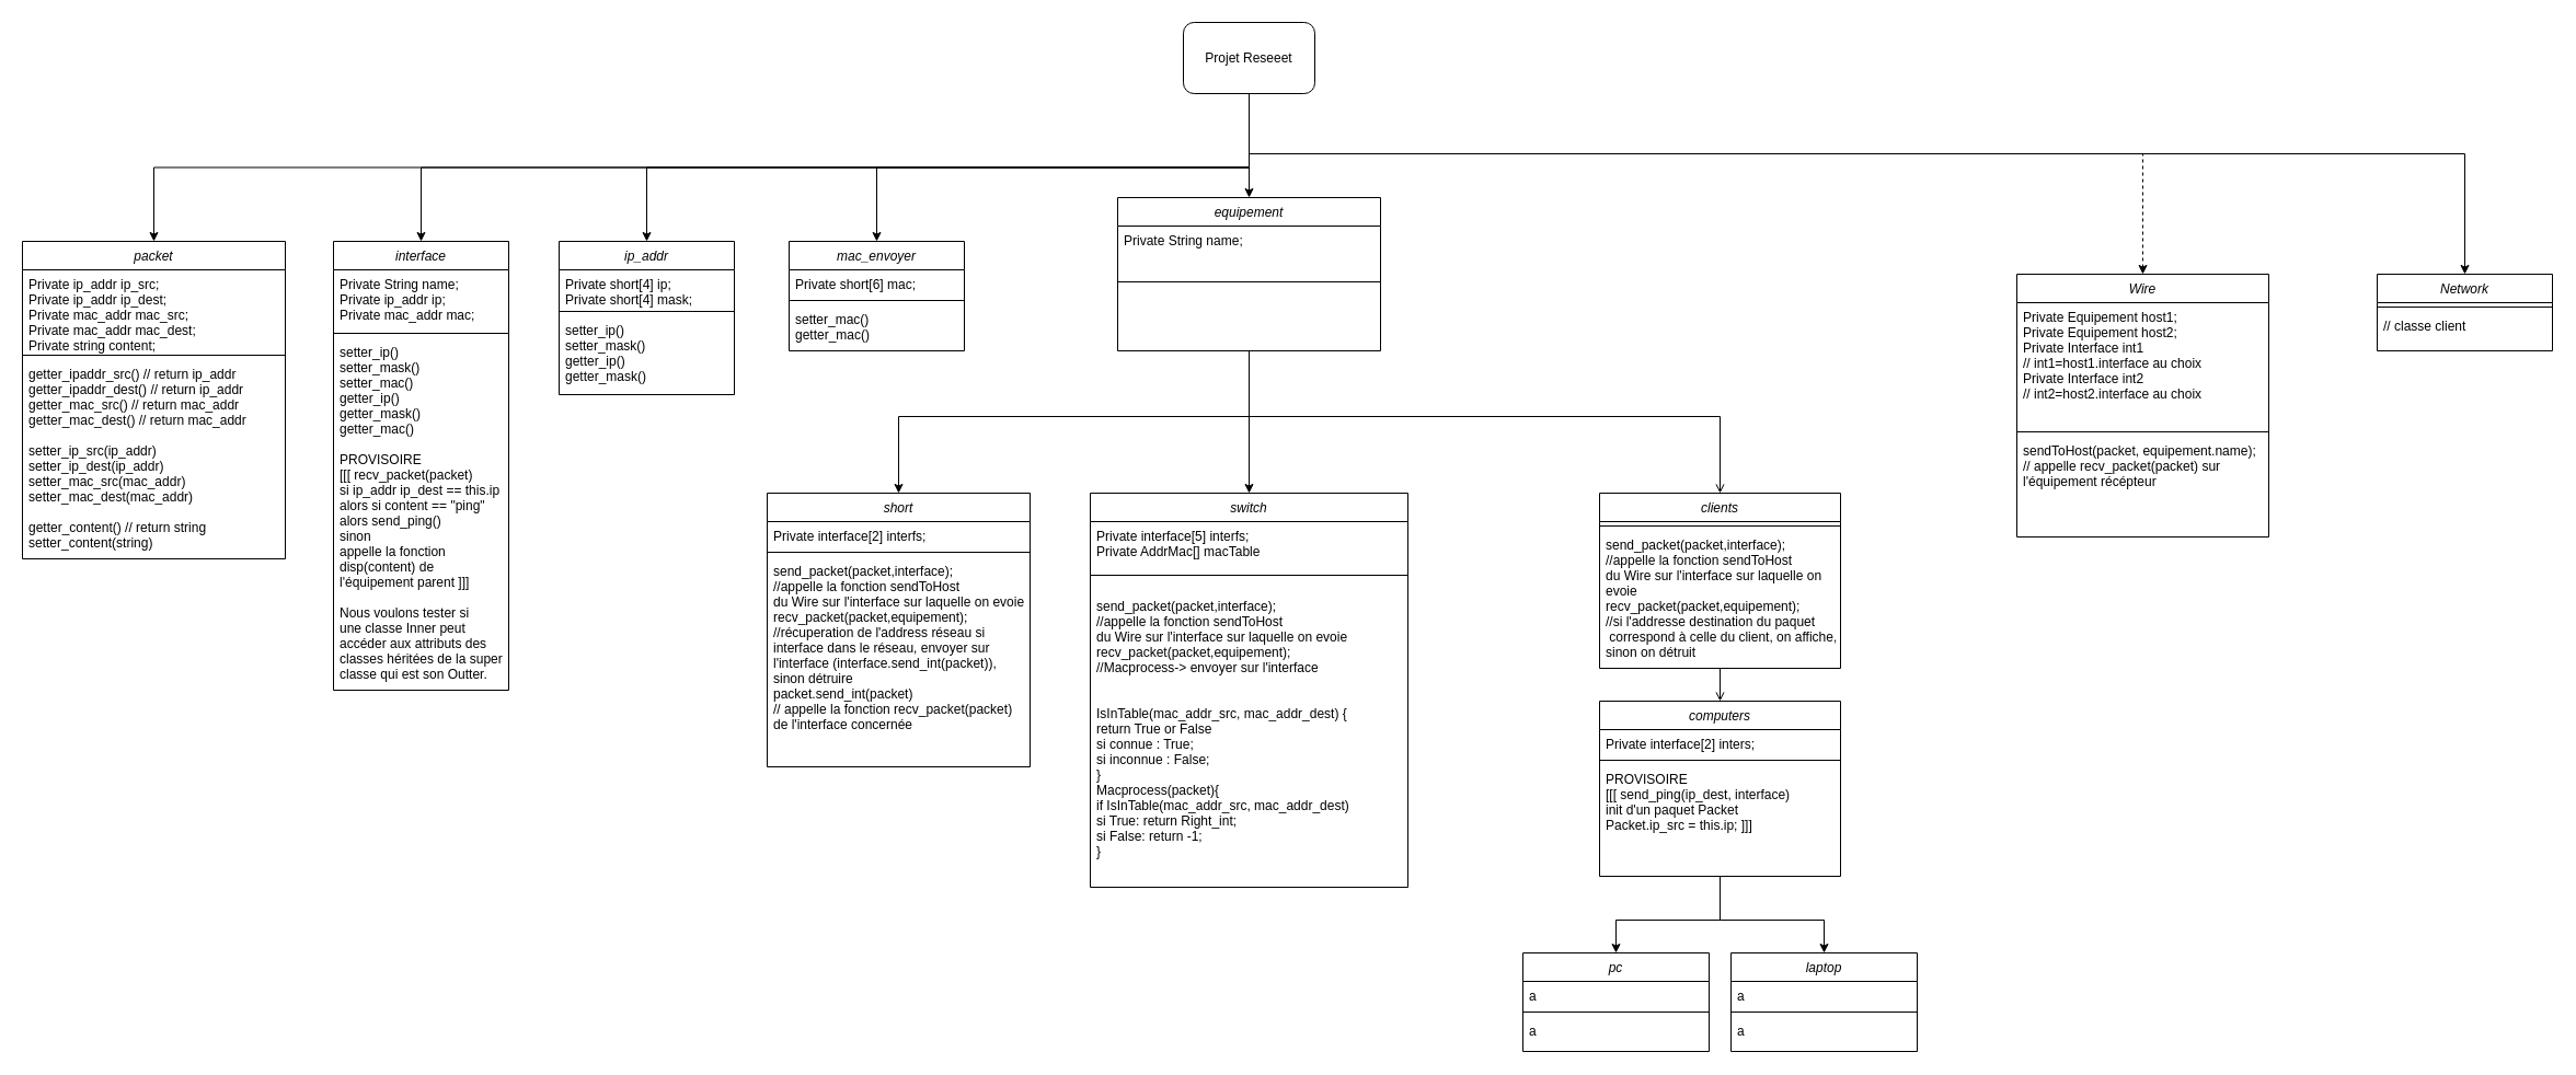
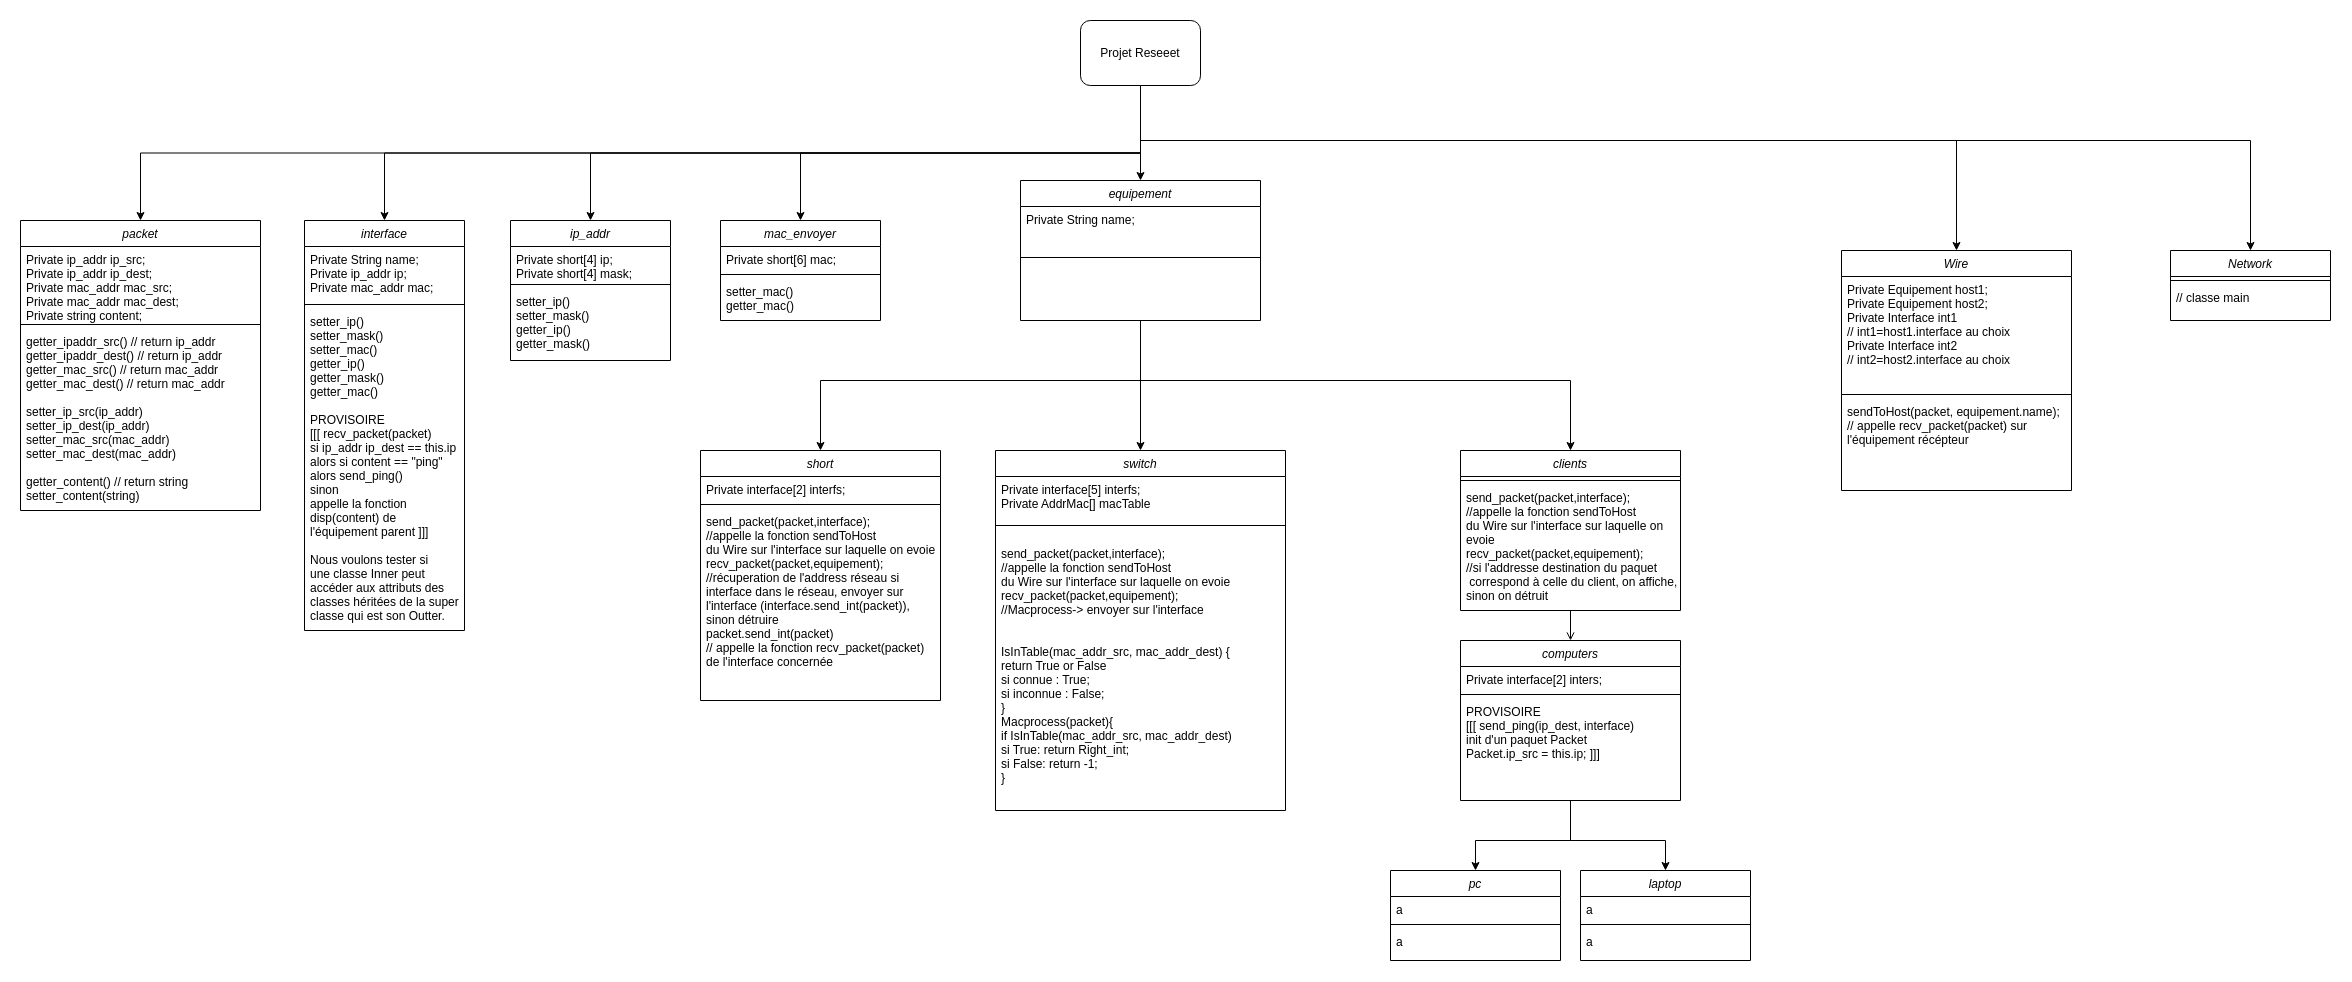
- <mxCell id="32" style="edgeStyle=orthogonalEdgeStyle;rounded=0;orthogonalLoop=1;jettySize=auto;html=1;exitX=0.5;exitY=1;exitDx=0;exitDy=0;entryX=0.5;entryY=0;entryDx=0;entryDy=0;dashed=1;" edge="1" parent="1" source="33" target="61"><mxGeometry relative="1" as="geometry"><mxPoint x="1580" y="160" as="targetPoint" /><Array as="points"><mxPoint x="1140" y="140" /><mxPoint x="1956" y="140" /></Array></mxGeometry></mxCell>
+ <mxCell id="32" style="edgeStyle=orthogonalEdgeStyle;rounded=0;orthogonalLoop=1;jettySize=auto;html=1;exitX=0.5;exitY=1;exitDx=0;exitDy=0;entryX=0.5;entryY=0;entryDx=0;entryDy=0;" edge="1" parent="1" source="33" target="61"><mxGeometry relative="1" as="geometry"><mxPoint x="1580" y="160" as="targetPoint" /><Array as="points"><mxPoint x="1140" y="140" /><mxPoint x="1956" y="140" /></Array></mxGeometry></mxCell>
- <mxCell id="60" value="// classe client" style="text;align=left;verticalAlign=top;spacingLeft=4;spacingRight=4;overflow=hidden;rotatable=0;points=[[0,0.5],[1,0.5]];portConstraint=eastwest;" vertex="1" parent="58"><mxGeometry y="34" width="160" height="32" as="geometry" /></mxCell>
+ <mxCell id="60" value="// classe main" style="text;align=left;verticalAlign=top;spacingLeft=4;spacingRight=4;overflow=hidden;rotatable=0;points=[[0,0.5],[1,0.5]];portConstraint=eastwest;" vertex="1" parent="58"><mxGeometry y="34" width="160" height="32" as="geometry" /></mxCell>
- <mxCell id="53" style="edgeStyle=orthogonalEdgeStyle;rounded=0;orthogonalLoop=1;jettySize=auto;html=1;exitX=0.5;exitY=1;exitDx=0;exitDy=0;entryX=0.5;entryY=0;entryDx=0;entryDy=0;endArrow=open;" parent="1" source="55" target="49" edge="1"><mxGeometry relative="1" as="geometry"><Array as="points"><mxPoint x="1140" y="380" /><mxPoint x="1570" y="380" /></Array></mxGeometry></mxCell>
+ <mxCell id="53" style="edgeStyle=orthogonalEdgeStyle;rounded=0;orthogonalLoop=1;jettySize=auto;html=1;exitX=0.5;exitY=1;exitDx=0;exitDy=0;entryX=0.5;entryY=0;entryDx=0;entryDy=0;" parent="1" source="55" target="49" edge="1"><mxGeometry relative="1" as="geometry"><Array as="points"><mxPoint x="1140" y="380" /><mxPoint x="1570" y="380" /></Array></mxGeometry></mxCell>
